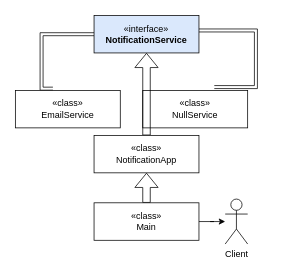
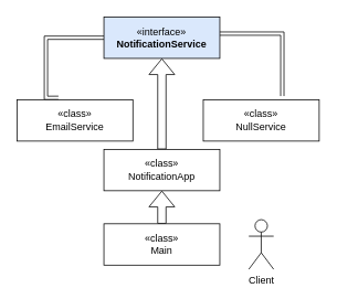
- <mxCell id="5" value="«class»&lt;br&gt;NullService&lt;span style=&quot;color: rgb(255, 255, 255); font-family: &amp;quot;Söhne Mono&amp;quot;, Monaco, &amp;quot;Andale Mono&amp;quot;, &amp;quot;Ubuntu Mono&amp;quot;, monospace; font-size: 14px; text-align: left; background-color: rgb(0, 0, 0);&quot;&gt; &lt;/span&gt;" style="html=1;whiteSpace=wrap;" vertex="1" parent="1"><mxGeometry x="190" y="120" width="140" height="50" as="geometry" /></mxCell>
+ <mxCell id="5" value="«class»&lt;br&gt;NullService&lt;span style=&quot;color: rgb(255, 255, 255); font-family: &amp;quot;Söhne Mono&amp;quot;, Monaco, &amp;quot;Andale Mono&amp;quot;, &amp;quot;Ubuntu Mono&amp;quot;, monospace; font-size: 14px; text-align: left; background-color: rgb(0, 0, 0);&quot;&gt; &lt;/span&gt;" style="html=1;whiteSpace=wrap;" vertex="1" parent="1"><mxGeometry x="245" y="120" width="140" height="50" as="geometry" /></mxCell>
- <mxCell id="10" style="edgeStyle=orthogonalEdgeStyle;rounded=0;orthogonalLoop=1;jettySize=auto;html=1;" edge="1" parent="1" source="11" target="12"><mxGeometry relative="1" as="geometry"><mxPoint x="315" y="295" as="targetPoint" /></mxGeometry></mxCell>
